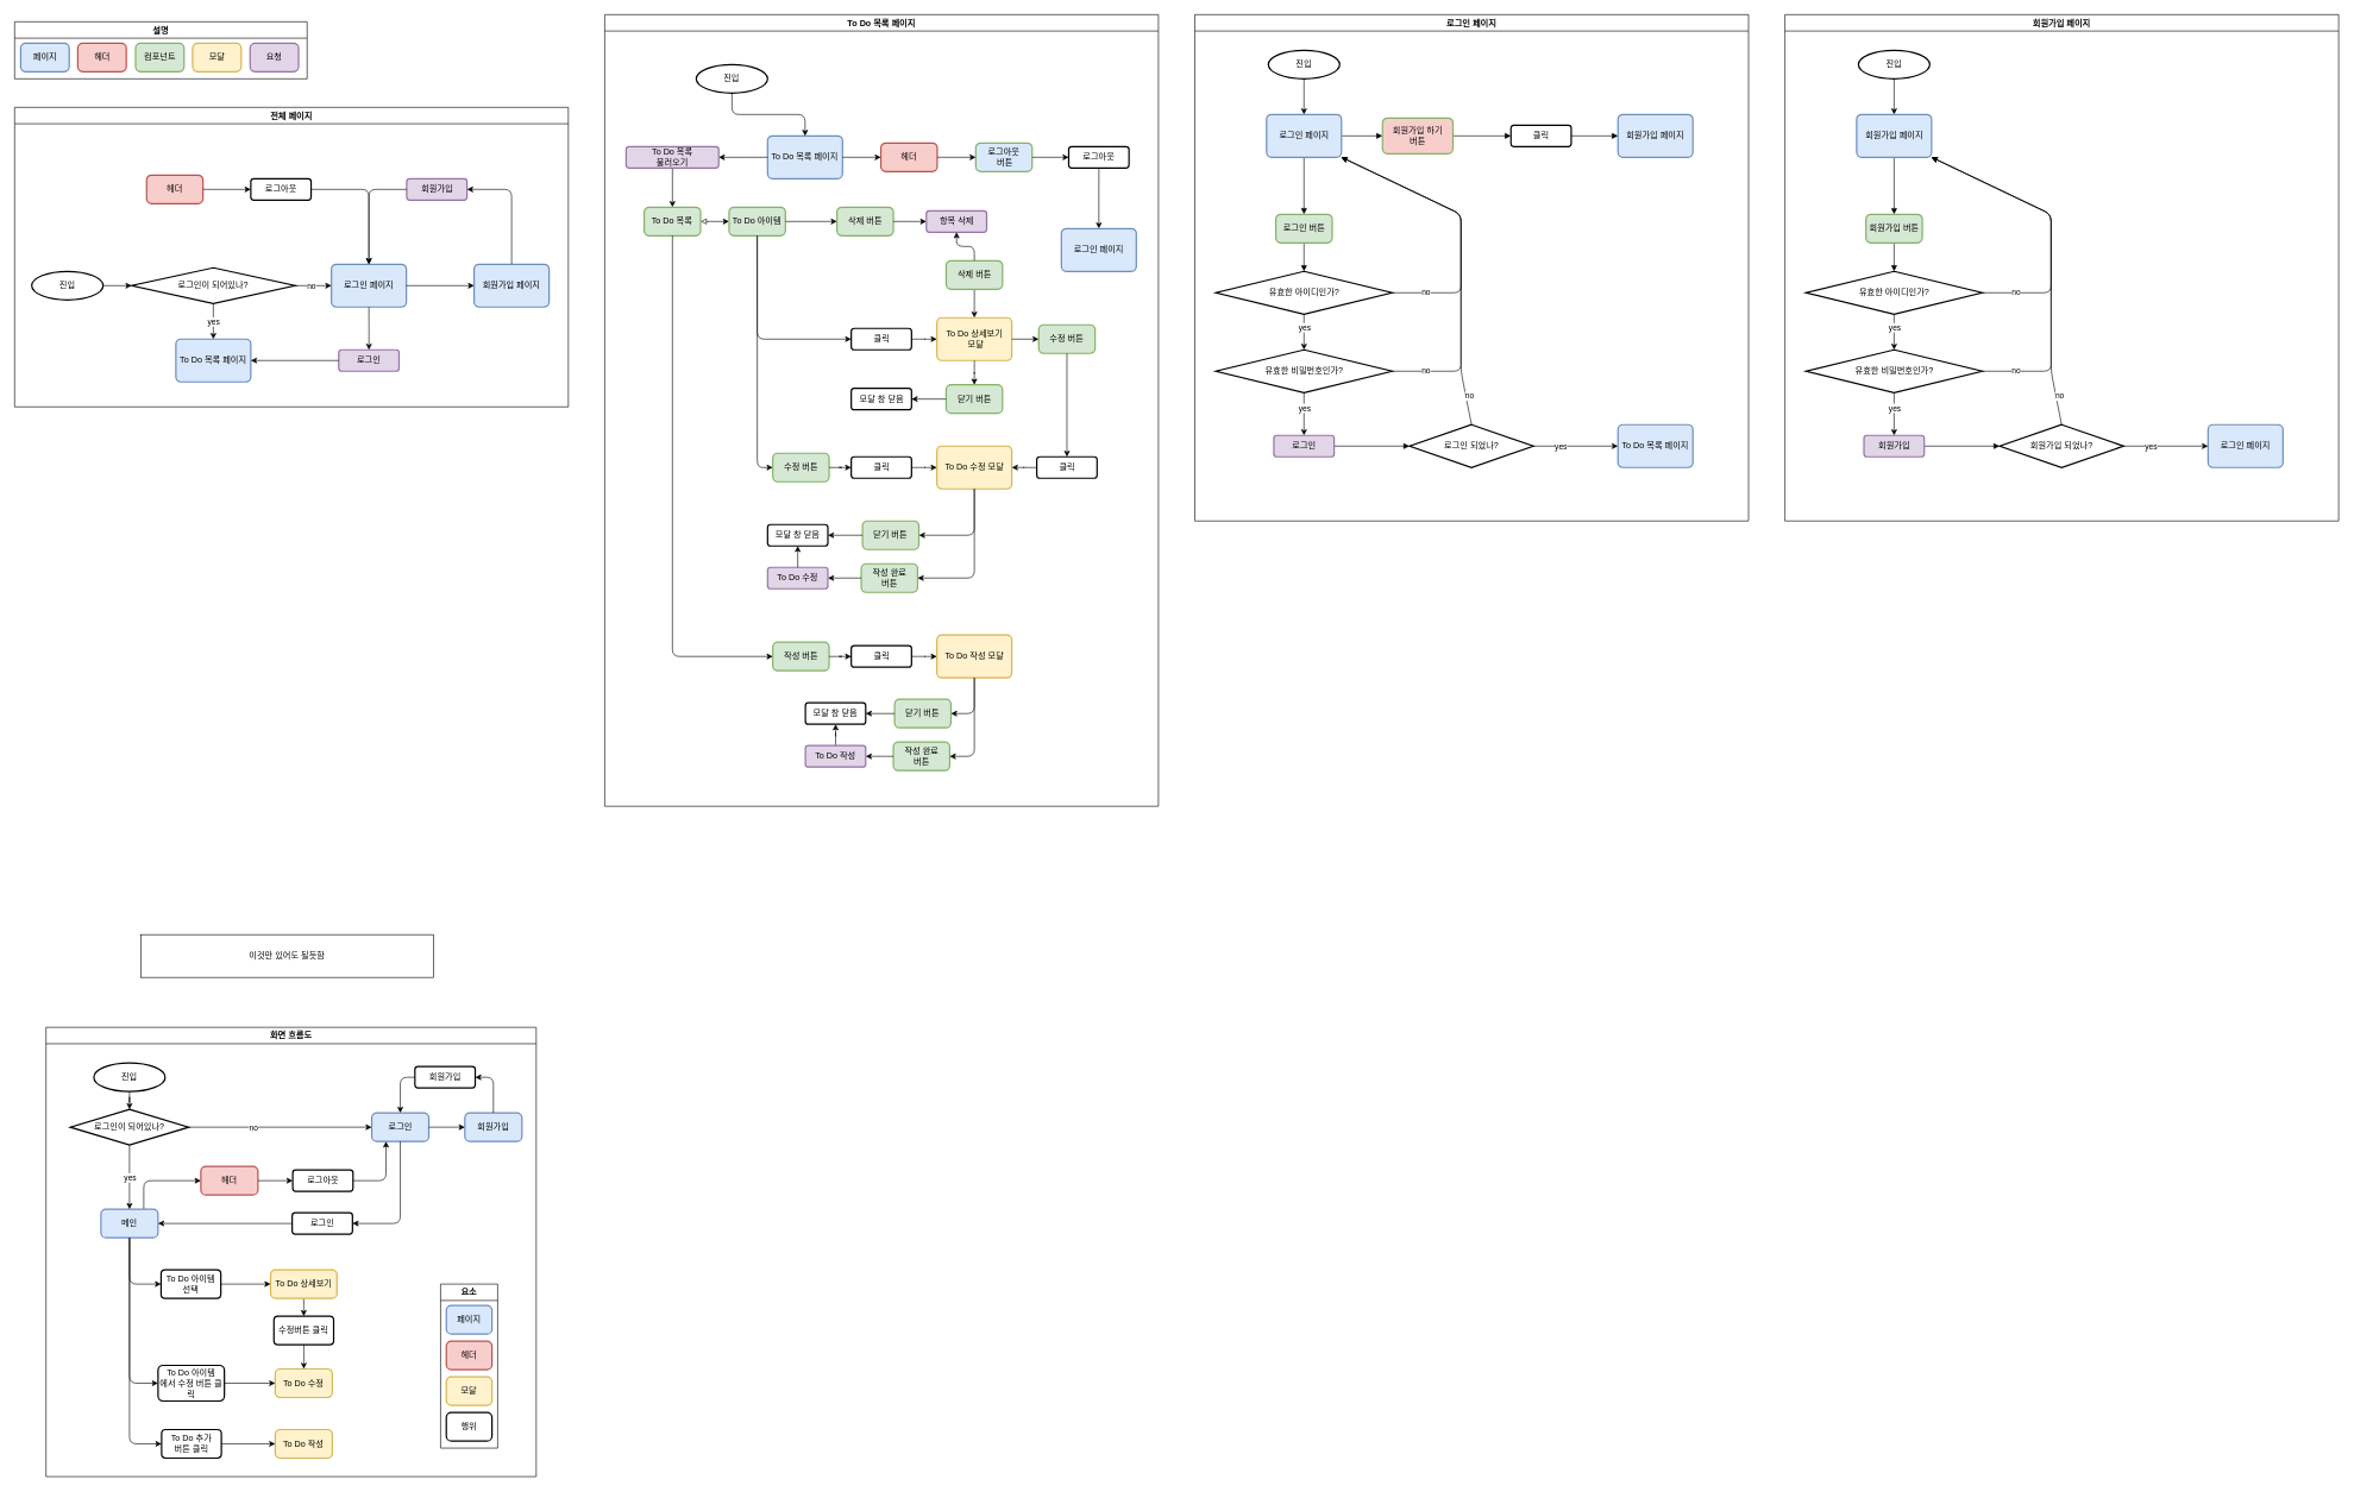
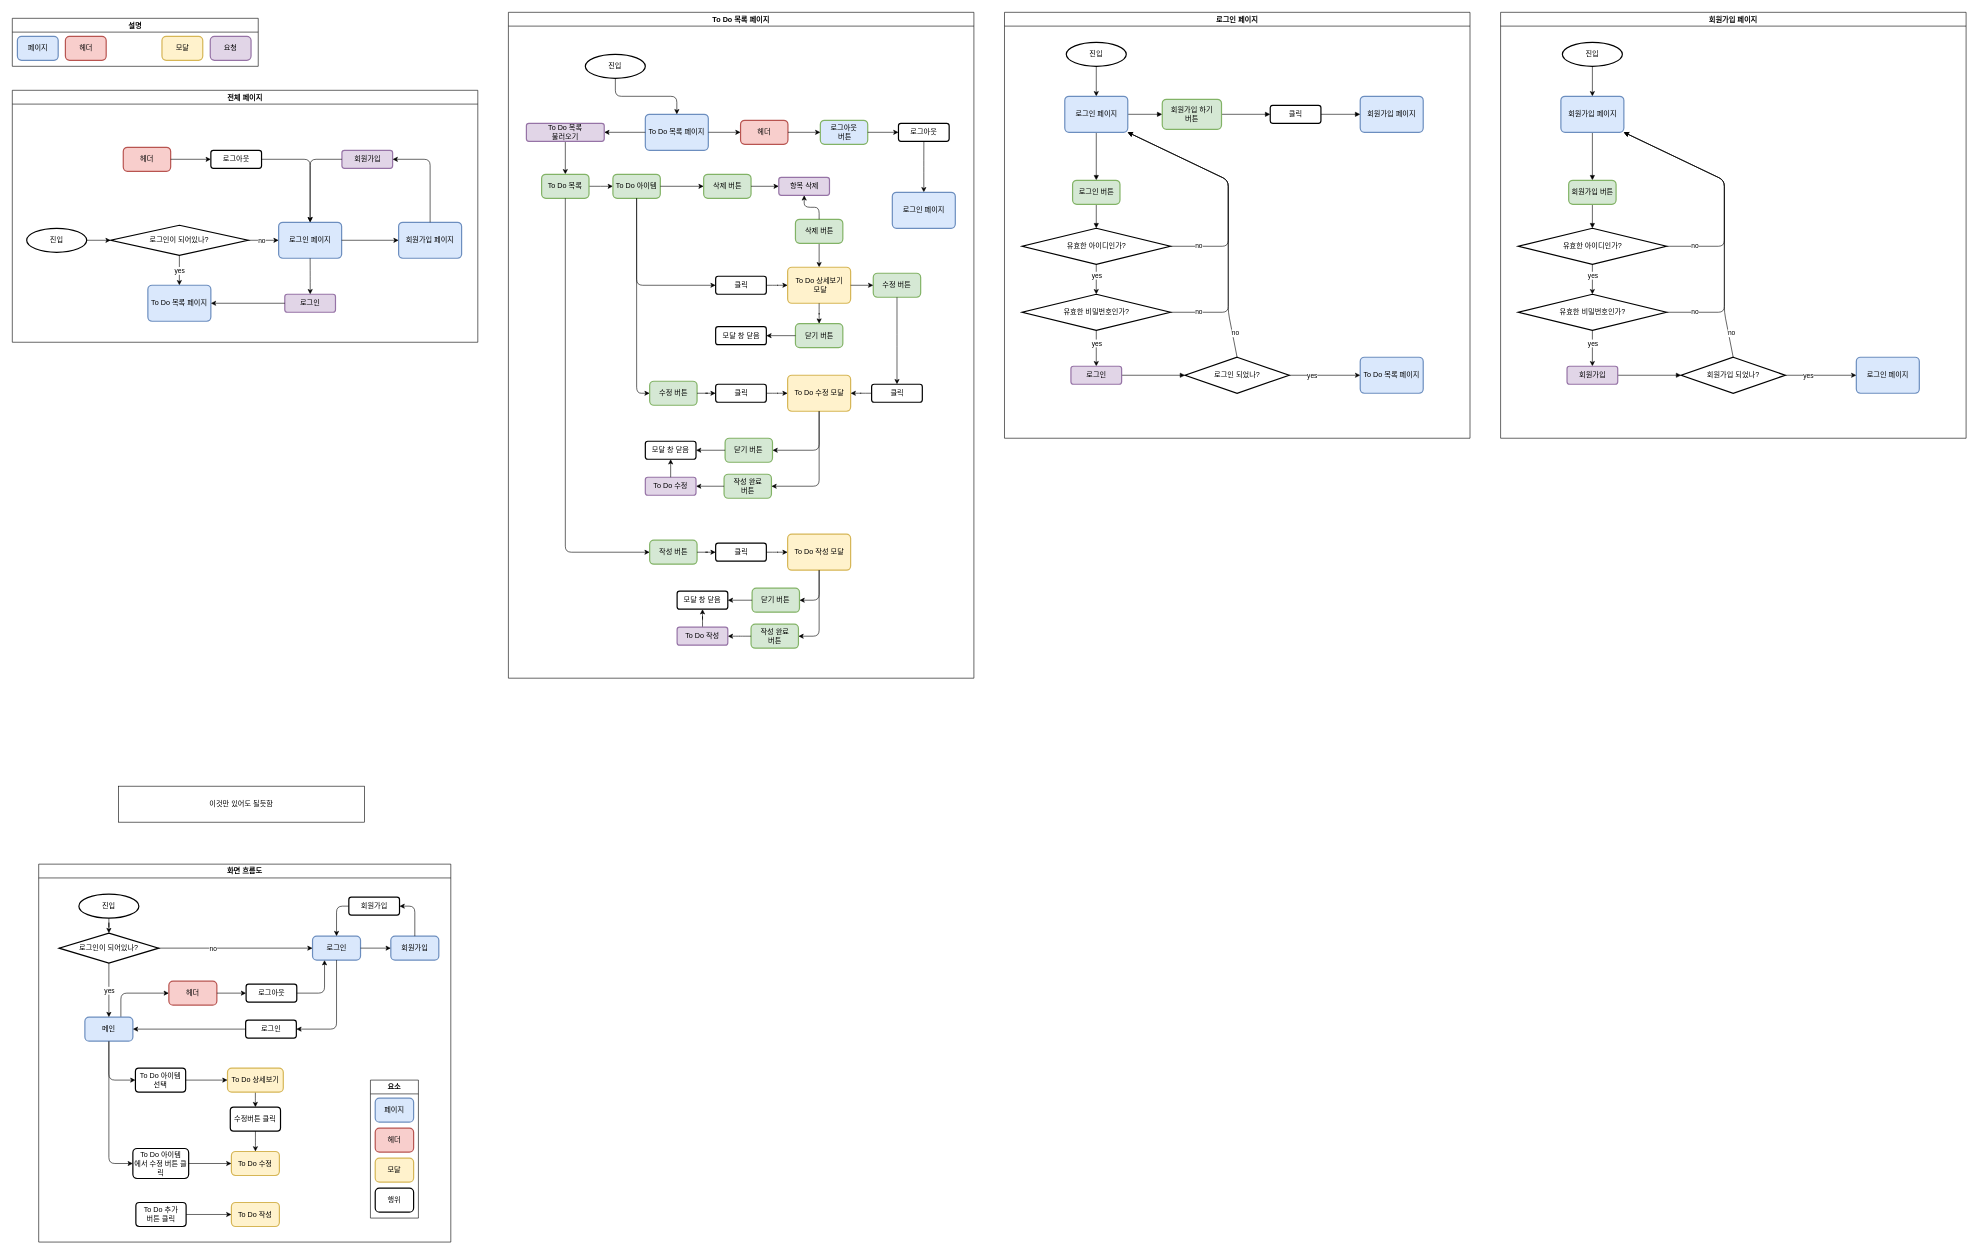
- <mxCell id="126" value="컴포넌트" style="rounded=1;whiteSpace=wrap;html=1;absoluteArcSize=1;arcSize=14;strokeWidth=2;fillColor=#d5e8d4;strokeColor=#82b366;" parent="123" vertex="1"><mxGeometry x="169.5" y="30" width="68" height="40" as="geometry" /></mxCell>
- <mxCell id="99" value="회원가입 하기&lt;br&gt;버튼" style="rounded=1;whiteSpace=wrap;html=1;absoluteArcSize=1;arcSize=14;strokeWidth=2;fillColor=#f8cecc;strokeColor=#82b366;" parent="92" vertex="1"><mxGeometry x="263" y="145" width="98.75" height="50" as="geometry" /></mxCell>
+ <mxCell id="99" value="회원가입 하기&lt;br&gt;버튼" style="rounded=1;whiteSpace=wrap;html=1;absoluteArcSize=1;arcSize=14;strokeWidth=2;fillColor=#d5e8d4;strokeColor=#82b366;" parent="92" vertex="1"><mxGeometry x="263" y="145" width="98.75" height="50" as="geometry" /></mxCell>
- <mxCell id="33" value="" style="edgeStyle=orthogonalEdgeStyle;rounded=1;orthogonalLoop=1;jettySize=auto;html=1;fontFamily=Helvetica;fontSize=12;fontColor=default;startArrow=classic;startFill=1;endArrow=block;endFill=0;startSize=6;" parent="24" source="34" target="90" edge="1"><mxGeometry relative="1" as="geometry" /></mxCell>
+ <mxCell id="33" value="" style="edgeStyle=orthogonalEdgeStyle;rounded=1;orthogonalLoop=1;jettySize=auto;html=1;fontFamily=Helvetica;fontSize=12;fontColor=default;startArrow=classic;startFill=1;endArrow=none;endFill=0;startSize=6;" parent="24" source="34" target="90" edge="1"><mxGeometry relative="1" as="geometry" /></mxCell>
- <mxCell id="189" value="" style="edgeStyle=orthogonalEdgeStyle;rounded=1;orthogonalLoop=1;jettySize=auto;html=1;entryX=0;entryY=0.5;entryDx=0;entryDy=0;exitX=0.5;exitY=1;exitDx=0;exitDy=0;" edge="1" parent="154" source="162" target="187"><mxGeometry relative="1" as="geometry"><mxPoint x="185" y="477.5" as="sourcePoint" /><mxPoint x="223" y="582.5" as="targetPoint" /></mxGeometry></mxCell>
